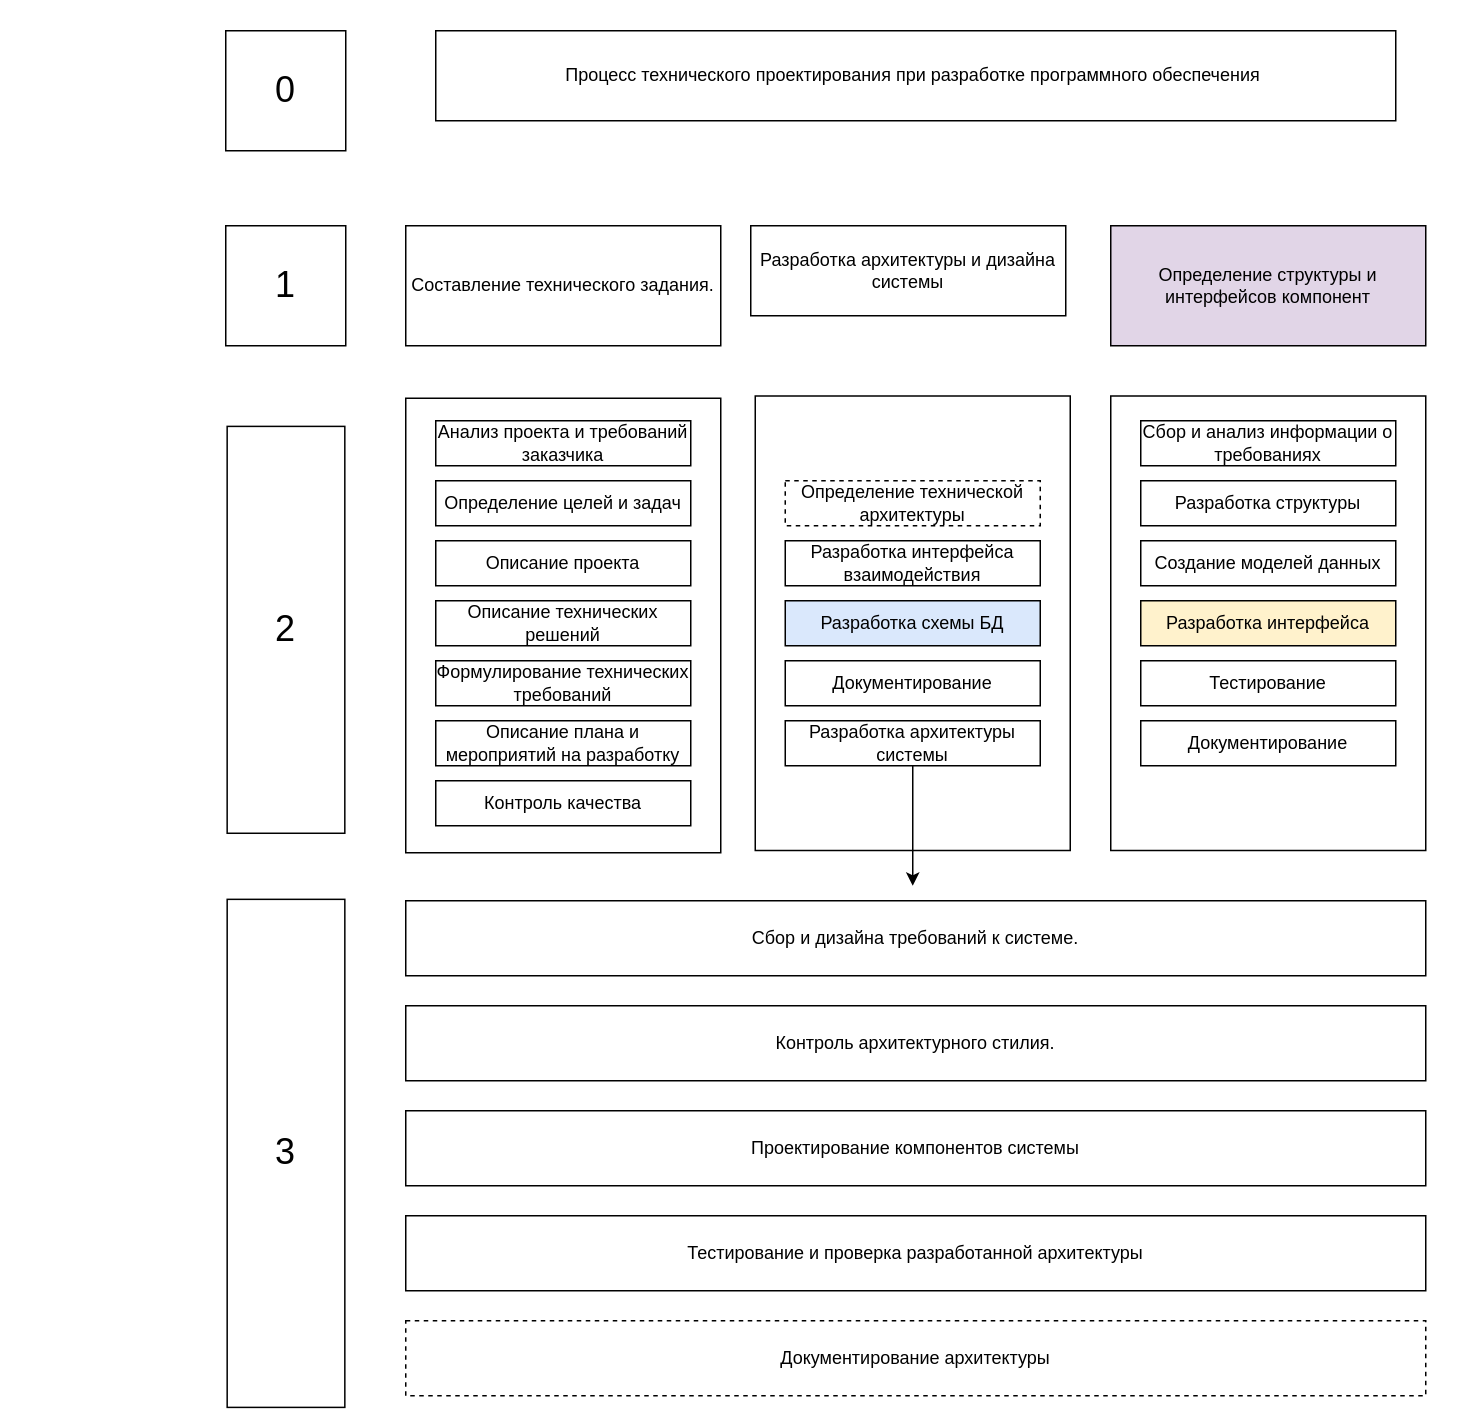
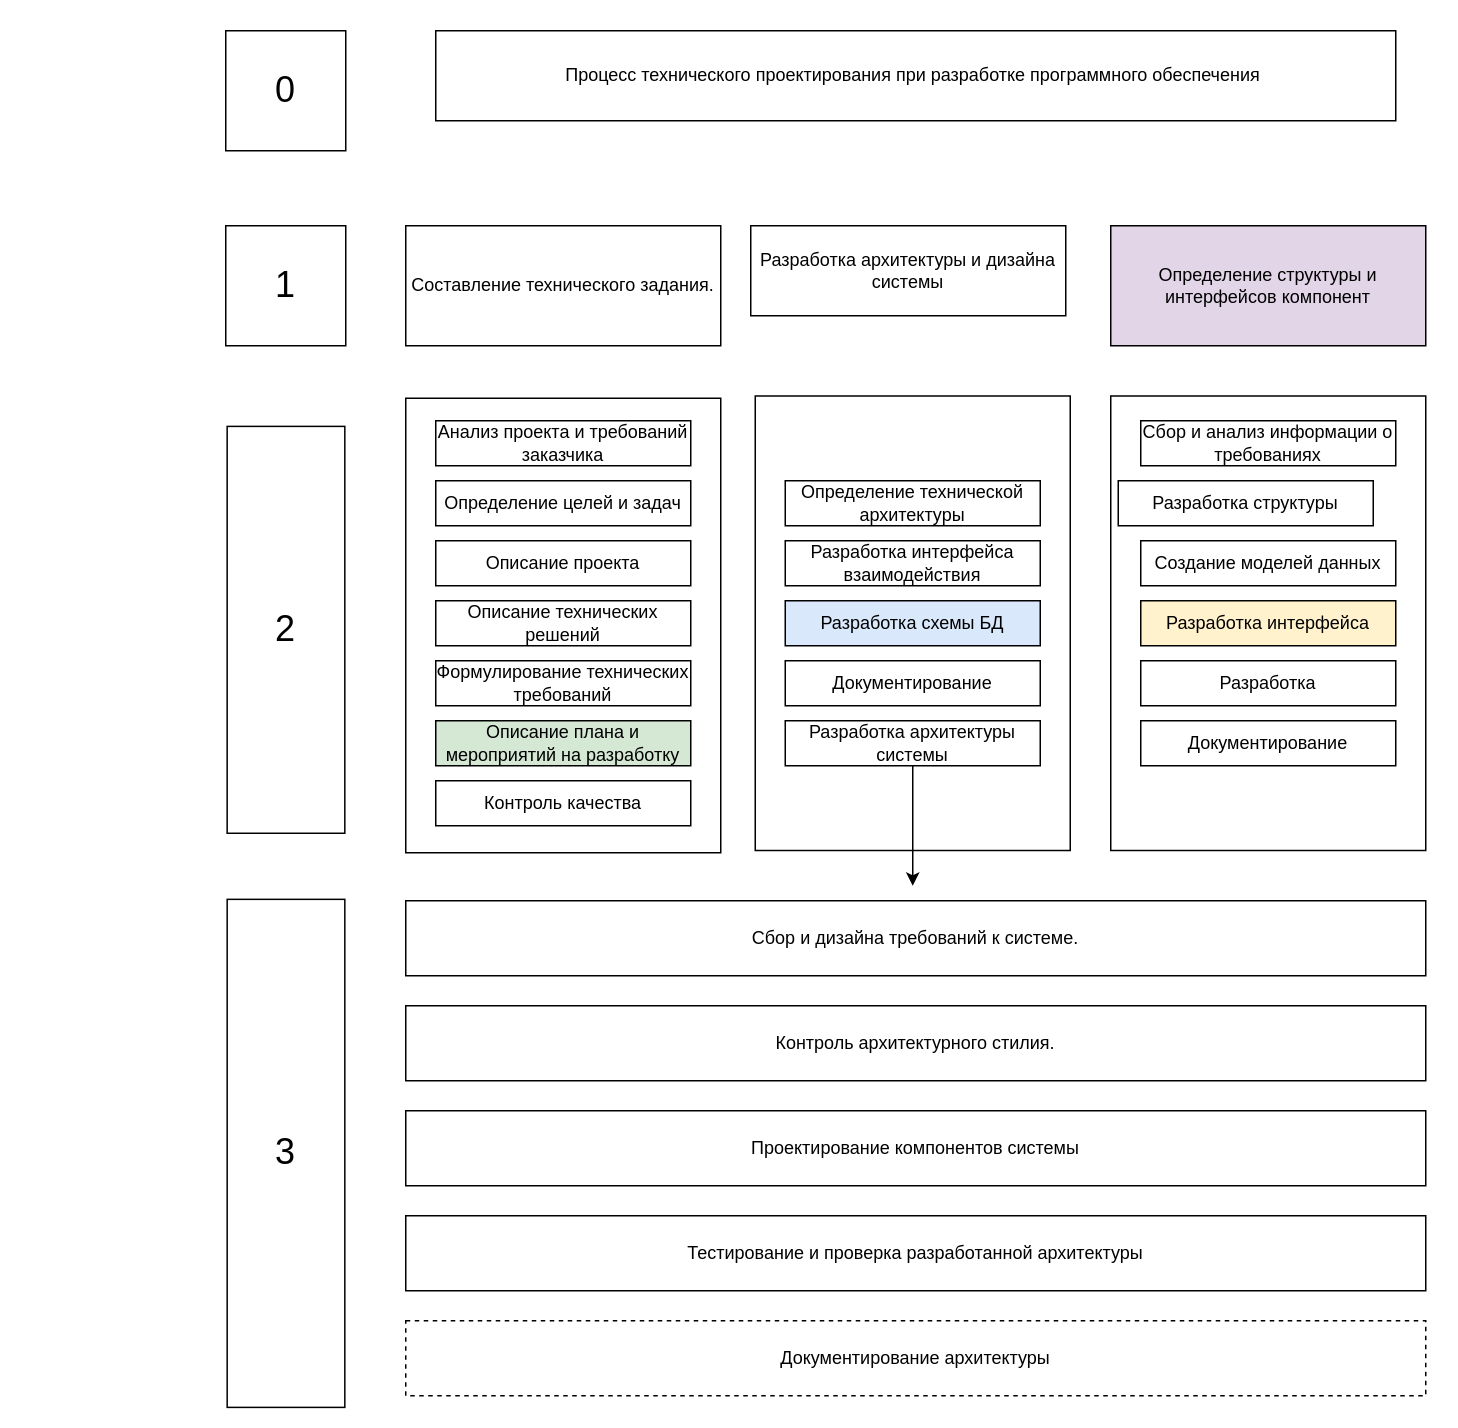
- <mxCell id="25" value="Определение технической архитектуры" style="rounded=0;whiteSpace=wrap;html=1;dashed=1;" vertex="1" parent="1"><mxGeometry x="523" y="320" width="170" height="30" as="geometry" /></mxCell>
+ <mxCell id="25" value="Определение технической архитектуры" style="rounded=0;whiteSpace=wrap;html=1;" vertex="1" parent="1"><mxGeometry x="523" y="320" width="170" height="30" as="geometry" /></mxCell>
- <mxCell id="20" value="Разработка структуры" style="rounded=0;whiteSpace=wrap;html=1;" vertex="1" parent="1"><mxGeometry x="760" y="320" width="170" height="30" as="geometry" /></mxCell>
+ <mxCell id="20" value="Разработка структуры" style="rounded=0;whiteSpace=wrap;html=1;" vertex="1" parent="1"><mxGeometry x="745" y="320" width="170" height="30" as="geometry" /></mxCell>
- <mxCell id="23" value="Тестирование" style="rounded=0;whiteSpace=wrap;html=1;" vertex="1" parent="1"><mxGeometry x="760" y="440" width="170" height="30" as="geometry" /></mxCell>
+ <mxCell id="23" value="Разработка" style="rounded=0;whiteSpace=wrap;html=1;" vertex="1" parent="1"><mxGeometry x="760" y="440" width="170" height="30" as="geometry" /></mxCell>
- <mxCell id="16" value="Описание плана и мероприятий на разработку" style="rounded=0;whiteSpace=wrap;html=1;" vertex="1" parent="1"><mxGeometry x="290" y="480" width="170" height="30" as="geometry" /></mxCell>
+ <mxCell id="16" value="Описание плана и мероприятий на разработку" style="rounded=0;whiteSpace=wrap;html=1;fillColor=#d5e8d4;" vertex="1" parent="1"><mxGeometry x="290" y="480" width="170" height="30" as="geometry" /></mxCell>
